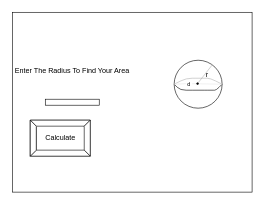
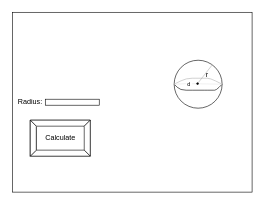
- <mxCell id="6" value="&lt;font style=&quot;font-size: 12px&quot;&gt;Enter The Radius To Find Your Area&lt;/font&gt;" style="text;html=1;strokeColor=none;fillColor=none;align=center;verticalAlign=middle;whiteSpace=wrap;rounded=0;fontSize=16;" vertex="1" parent="1"><mxGeometry x="20" y="100" width="200" height="30" as="geometry" /></mxCell>
+ <mxCell id="7" value="Radius:" style="text;html=1;strokeColor=none;fillColor=none;align=center;verticalAlign=middle;whiteSpace=wrap;rounded=0;fontSize=12;" vertex="1" parent="1"><mxGeometry x="30" y="160" width="40" height="20" as="geometry" /></mxCell>
